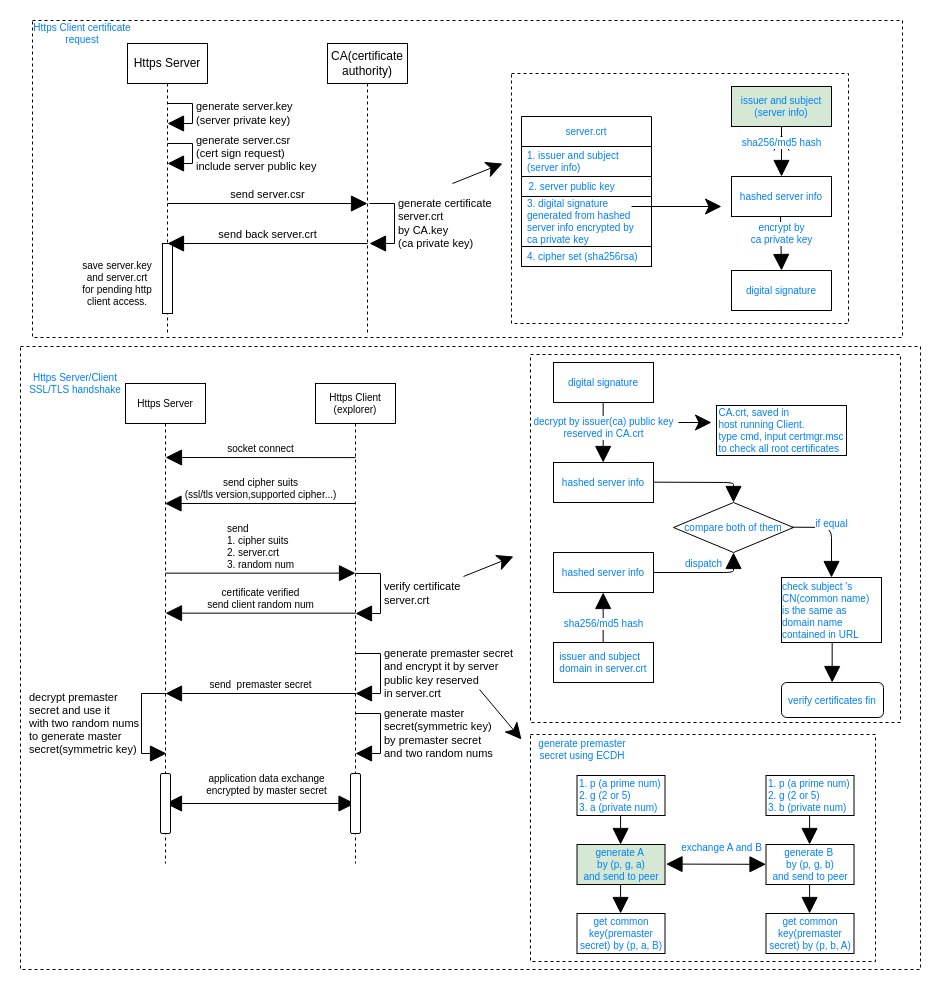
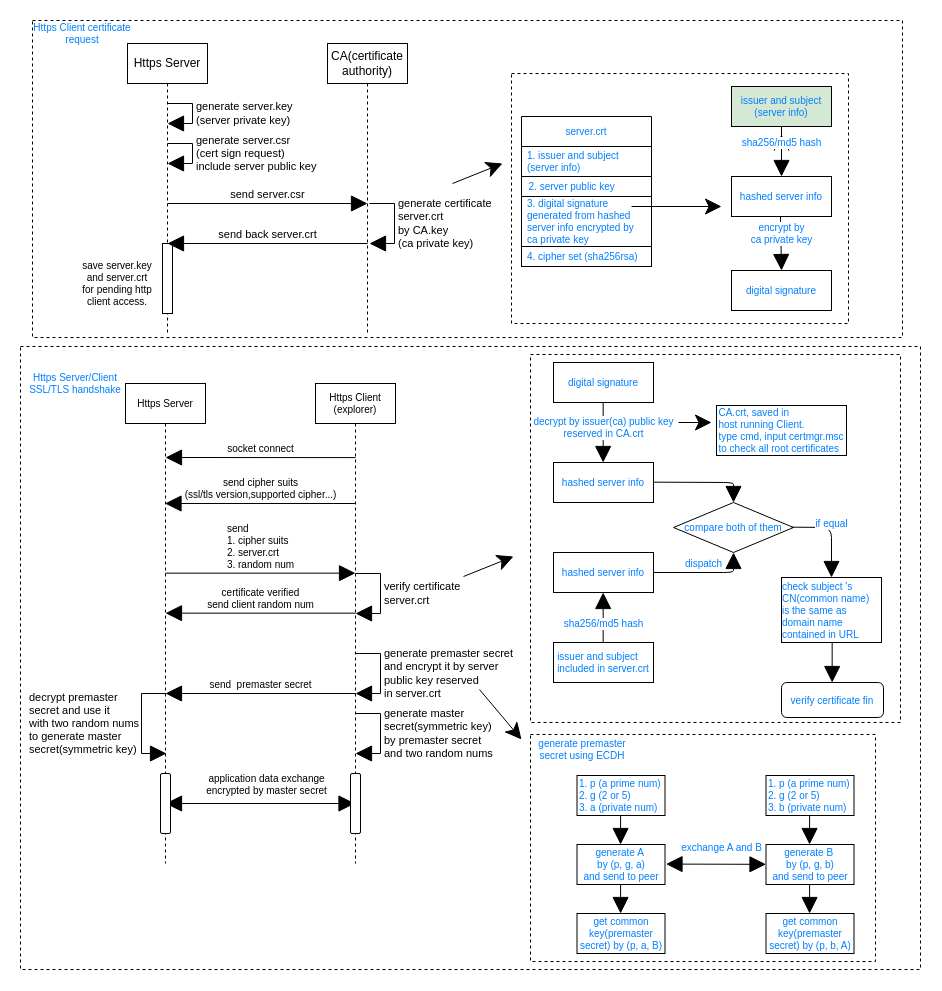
- <mxCell id="45" value="&lt;div style=&quot;text-align: left&quot;&gt;&lt;span&gt;issuer and subject&lt;/span&gt;&lt;br&gt;&lt;/div&gt;&lt;div style=&quot;text-align: left&quot;&gt;&lt;span&gt;domain in server.crt&lt;/span&gt;&lt;/div&gt;" style="rounded=0;whiteSpace=wrap;html=1;hachureGap=4;pointerEvents=0;fontSize=10;fontColor=#007FFF;strokeColor=default;" vertex="1" parent="1"><mxGeometry x="553" y="642" width="100" height="40" as="geometry" /></mxCell>
+ <mxCell id="45" value="&lt;div style=&quot;text-align: left&quot;&gt;&lt;span&gt;issuer and subject&lt;/span&gt;&lt;br&gt;&lt;/div&gt;&lt;div style=&quot;text-align: left&quot;&gt;&lt;span&gt;included in server.crt&lt;/span&gt;&lt;/div&gt;" style="rounded=0;whiteSpace=wrap;html=1;hachureGap=4;pointerEvents=0;fontSize=10;fontColor=#007FFF;strokeColor=default;" vertex="1" parent="1"><mxGeometry x="553" y="642" width="100" height="40" as="geometry" /></mxCell>
- <mxCell id="52" value="&lt;div&gt;verify certificates fin&lt;/div&gt;" style="rounded=1;whiteSpace=wrap;html=1;hachureGap=4;pointerEvents=0;fontSize=10;fontColor=#007FFF;strokeColor=default;align=center;" vertex="1" parent="1"><mxGeometry x="781" y="682" width="102" height="35" as="geometry" /></mxCell>
+ <mxCell id="52" value="&lt;div&gt;verify certificate fin&lt;/div&gt;" style="rounded=1;whiteSpace=wrap;html=1;hachureGap=4;pointerEvents=0;fontSize=10;fontColor=#007FFF;strokeColor=default;align=center;" vertex="1" parent="1"><mxGeometry x="781" y="682" width="102" height="35" as="geometry" /></mxCell>
- <mxCell id="65" value="&lt;div&gt;generate A&amp;nbsp;&lt;/div&gt;&lt;div&gt;by (p, g, a)&lt;/div&gt;&lt;div&gt;and send to peer&lt;/div&gt;" style="rounded=0;whiteSpace=wrap;html=1;hachureGap=4;pointerEvents=0;fontSize=10;fontColor=#007FFF;strokeColor=default;align=center;fillColor=#d5e8d4;" vertex="1" parent="1"><mxGeometry x="576.5" y="844" width="88" height="40" as="geometry" /></mxCell>
+ <mxCell id="65" value="&lt;div&gt;generate A&amp;nbsp;&lt;/div&gt;&lt;div&gt;by (p, g, a)&lt;/div&gt;&lt;div&gt;and send to peer&lt;/div&gt;" style="rounded=0;whiteSpace=wrap;html=1;hachureGap=4;pointerEvents=0;fontSize=10;fontColor=#007FFF;strokeColor=default;align=center;" vertex="1" parent="1"><mxGeometry x="576.5" y="844" width="88" height="40" as="geometry" /></mxCell>
